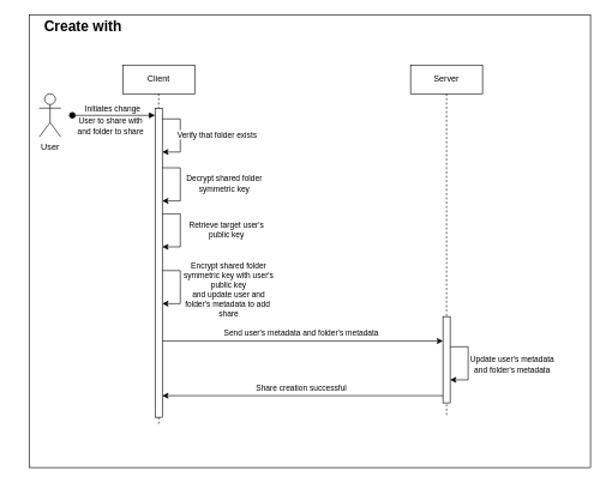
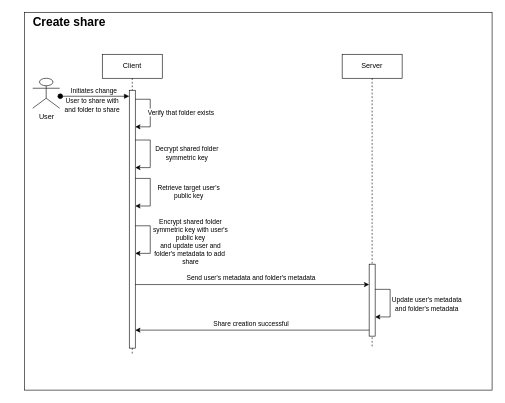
- <mxCell id="13" value="&lt;font style=&quot;font-size: 20px;&quot;&gt;&lt;b&gt;Create with&lt;/b&gt;&lt;/font&gt;" style="text;html=1;strokeColor=none;fillColor=none;align=center;verticalAlign=middle;whiteSpace=wrap;rounded=0;" vertex="1" parent="1"><mxGeometry x="20" y="20" width="190" height="30" as="geometry" /></mxCell>
+ <mxCell id="13" value="&lt;font style=&quot;font-size: 20px;&quot;&gt;&lt;b&gt;Create share&lt;/b&gt;&lt;/font&gt;" style="text;html=1;strokeColor=none;fillColor=none;align=center;verticalAlign=middle;whiteSpace=wrap;rounded=0;" vertex="1" parent="1"><mxGeometry x="20" y="20" width="190" height="30" as="geometry" /></mxCell>
- <mxCell id="10" value="User" style="shape=umlActor;verticalLabelPosition=bottom;verticalAlign=top;html=1;" vertex="1" parent="1"><mxGeometry x="54" y="130" width="30" height="60" as="geometry" /></mxCell>
+ <mxCell id="10" value="User" style="shape=umlActor;verticalLabelPosition=bottom;verticalAlign=top;html=1;" vertex="1" parent="1"><mxGeometry x="54" y="130" width="45" height="50" as="geometry" /></mxCell>
